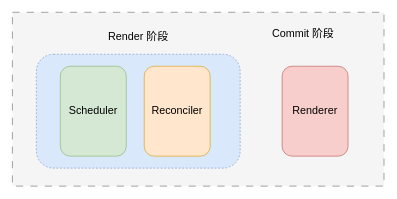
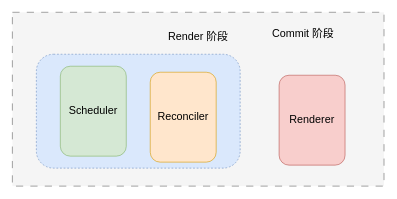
- <mxCell id="4" value="Render 阶段" style="text;html=1;strokeColor=none;fillColor=none;align=center;verticalAlign=middle;whiteSpace=wrap;rounded=0;fontSize=18;movable=0;resizable=0;rotatable=0;deletable=0;editable=0;locked=1;connectable=0;" vertex="1" parent="1"><mxGeometry x="150" y="40" width="160" height="40" as="geometry" /></mxCell>
+ <mxCell id="4" value="Render 阶段" style="text;html=1;strokeColor=none;fillColor=none;align=center;verticalAlign=middle;whiteSpace=wrap;rounded=0;fontSize=18;movable=0;resizable=0;rotatable=0;deletable=0;editable=0;locked=1;connectable=0;" vertex="1" parent="1"><mxGeometry x="250" y="40" width="160" height="40" as="geometry" /></mxCell>
- <mxCell id="7" value="Reconciler" style="rounded=1;whiteSpace=wrap;html=1;fillColor=#ffe6cc;strokeColor=#d79b00;fontSize=18;movable=0;resizable=0;rotatable=0;deletable=0;editable=0;locked=1;connectable=0;" vertex="1" parent="1"><mxGeometry x="240" y="110" width="110" height="150" as="geometry" /></mxCell>
+ <mxCell id="7" value="Reconciler" style="rounded=1;whiteSpace=wrap;html=1;fillColor=#ffe6cc;strokeColor=#d79b00;fontSize=18;movable=0;resizable=0;rotatable=0;deletable=0;editable=0;locked=1;connectable=0;" vertex="1" parent="1"><mxGeometry x="250" y="120" width="110" height="150" as="geometry" /></mxCell>
- <mxCell id="8" value="Renderer" style="rounded=1;whiteSpace=wrap;html=1;fillColor=#f8cecc;strokeColor=#b85450;fontSize=18;movable=0;resizable=0;rotatable=0;deletable=0;editable=0;locked=1;connectable=0;" vertex="1" parent="1"><mxGeometry x="470" y="110" width="110" height="150" as="geometry" /></mxCell>
+ <mxCell id="8" value="Renderer" style="rounded=1;whiteSpace=wrap;html=1;fillColor=#f8cecc;strokeColor=#b85450;fontSize=18;movable=0;resizable=0;rotatable=0;deletable=0;editable=0;locked=1;connectable=0;" vertex="1" parent="1"><mxGeometry x="465" y="125" width="110" height="150" as="geometry" /></mxCell>
